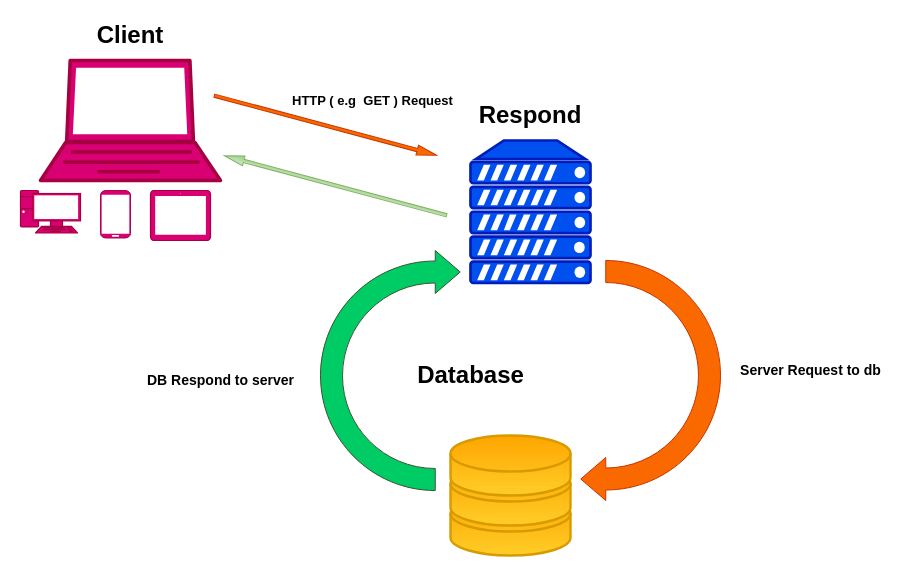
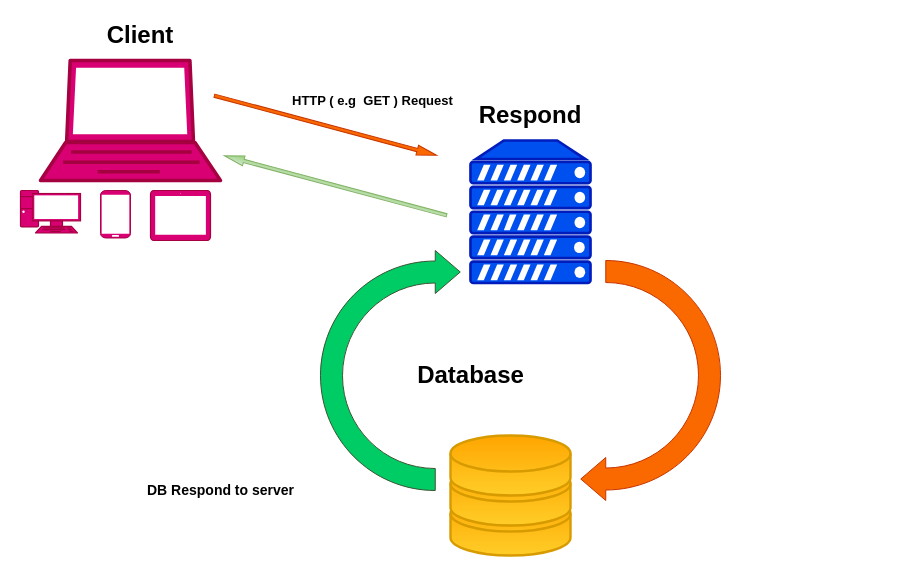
- <mxCell id="7" value="&lt;b&gt;&lt;font style=&quot;font-size: 24px&quot;&gt;Client&lt;/font&gt;&lt;/b&gt;" style="text;html=1;strokeColor=none;fillColor=none;align=center;verticalAlign=middle;whiteSpace=wrap;rounded=0;" vertex="1" parent="1"><mxGeometry x="70" y="20" width="120" height="30" as="geometry" /></mxCell>
+ <mxCell id="7" value="&lt;b&gt;&lt;font style=&quot;font-size: 24px&quot;&gt;Client&lt;/font&gt;&lt;/b&gt;" style="text;html=1;strokeColor=none;fillColor=none;align=center;verticalAlign=middle;whiteSpace=wrap;rounded=0;" vertex="1" parent="1"><mxGeometry x="80" y="20" width="120" height="30" as="geometry" /></mxCell>
- <mxCell id="2" value="&lt;b&gt;&lt;font style=&quot;font-size: 14px&quot;&gt;Server Request to db&lt;/font&gt;&lt;/b&gt;" style="text;html=1;align=center;verticalAlign=middle;resizable=0;points=[];autosize=1;strokeColor=none;" vertex="1" parent="1"><mxGeometry x="730" y="360" width="160" height="20" as="geometry" /></mxCell>
- <mxCell id="13" value="&lt;b&gt;&lt;font style=&quot;font-size: 14px&quot;&gt;DB Respond to server&lt;/font&gt;&lt;/b&gt;" style="text;html=1;align=center;verticalAlign=middle;resizable=0;points=[];autosize=1;strokeColor=none;" vertex="1" parent="1"><mxGeometry x="140" y="370" width="160" height="20" as="geometry" /></mxCell>
+ <mxCell id="13" value="&lt;b&gt;&lt;font style=&quot;font-size: 14px&quot;&gt;DB Respond to server&lt;/font&gt;&lt;/b&gt;" style="text;html=1;align=center;verticalAlign=middle;resizable=0;points=[];autosize=1;strokeColor=none;" vertex="1" parent="1"><mxGeometry x="140" y="480" width="160" height="20" as="geometry" /></mxCell>
